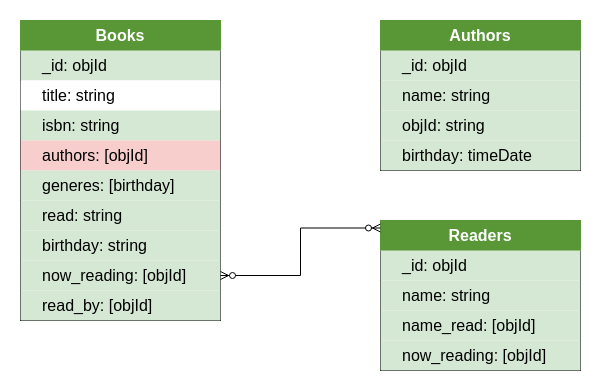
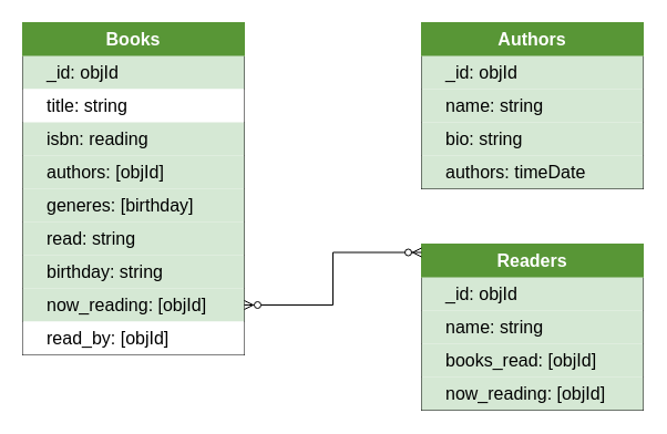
- <mxCell id="6" value="isbn: string" style="rounded=0;whiteSpace=wrap;html=1;fontSize=16;fillColor=#d5e8d4;strokeColor=none;spacingLeft=20;align=left;" vertex="1" parent="2"><mxGeometry y="90" width="200" height="30" as="geometry" /></mxCell>
+ <mxCell id="6" value="isbn: reading" style="rounded=0;whiteSpace=wrap;html=1;fontSize=16;fillColor=#d5e8d4;strokeColor=none;spacingLeft=20;align=left;" vertex="1" parent="2"><mxGeometry y="90" width="200" height="30" as="geometry" /></mxCell>
- <mxCell id="17" value="objId: string" style="rounded=0;whiteSpace=wrap;html=1;fontSize=16;fillColor=#d5e8d4;strokeColor=none;align=left;spacingLeft=20;" vertex="1" parent="13"><mxGeometry y="90" width="200" height="30" as="geometry" /></mxCell>
+ <mxCell id="17" value="bio: string" style="rounded=0;whiteSpace=wrap;html=1;fontSize=16;fillColor=#d5e8d4;strokeColor=none;align=left;spacingLeft=20;" vertex="1" parent="13"><mxGeometry y="90" width="200" height="30" as="geometry" /></mxCell>
- <mxCell id="7" value="authors: [objId]" style="rounded=0;whiteSpace=wrap;html=1;fontSize=16;fillColor=#f8cecc;strokeColor=none;spacingLeft=20;align=left;" vertex="1" parent="2"><mxGeometry y="120" width="200" height="30" as="geometry" /></mxCell>
+ <mxCell id="7" value="authors: [objId]" style="rounded=0;whiteSpace=wrap;html=1;fontSize=16;fillColor=#d5e8d4;strokeColor=none;spacingLeft=20;align=left;" vertex="1" parent="2"><mxGeometry y="120" width="200" height="30" as="geometry" /></mxCell>
- <mxCell id="18" value="birthday: timeDate" style="rounded=0;whiteSpace=wrap;html=1;fontSize=16;fillColor=#d5e8d4;strokeColor=none;align=left;spacingLeft=20;" vertex="1" parent="13"><mxGeometry y="120" width="200" height="30" as="geometry" /></mxCell>
+ <mxCell id="18" value="authors: timeDate" style="rounded=0;whiteSpace=wrap;html=1;fontSize=16;fillColor=#d5e8d4;strokeColor=none;align=left;spacingLeft=20;" vertex="1" parent="13"><mxGeometry y="120" width="200" height="30" as="geometry" /></mxCell>
- <mxCell id="12" value="read_by: [objId]" style="rounded=0;whiteSpace=wrap;html=1;fontSize=16;fillColor=#d5e8d4;strokeColor=none;spacingLeft=20;align=left;" vertex="1" parent="2"><mxGeometry y="270" width="200" height="30" as="geometry" /></mxCell>
+ <mxCell id="12" value="read_by: [objId]" style="rounded=0;whiteSpace=wrap;html=1;fontSize=16;fillColor=#ffffff;strokeColor=none;spacingLeft=20;align=left;" vertex="1" parent="2"><mxGeometry y="270" width="200" height="30" as="geometry" /></mxCell>
- <mxCell id="23" value="name_read: [objId]" style="rounded=0;whiteSpace=wrap;html=1;fontSize=16;fillColor=#d5e8d4;strokeColor=none;align=left;spacingLeft=20;" vertex="1" parent="19"><mxGeometry y="90" width="200" height="30" as="geometry" /></mxCell>
+ <mxCell id="23" value="books_read: [objId]" style="rounded=0;whiteSpace=wrap;html=1;fontSize=16;fillColor=#d5e8d4;strokeColor=none;align=left;spacingLeft=20;" vertex="1" parent="19"><mxGeometry y="90" width="200" height="30" as="geometry" /></mxCell>
